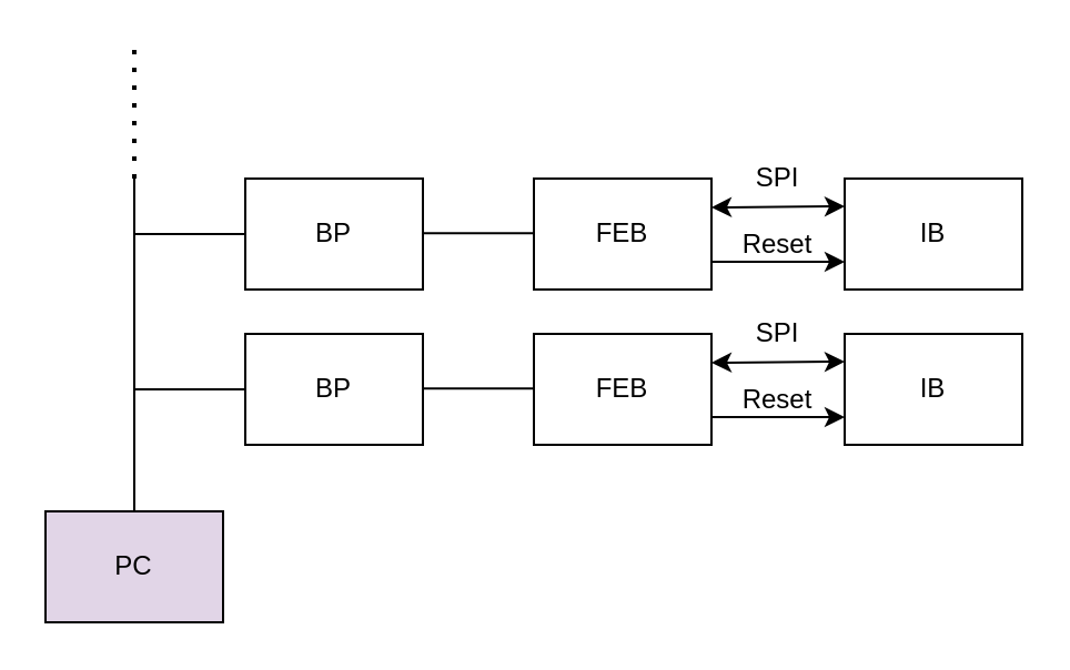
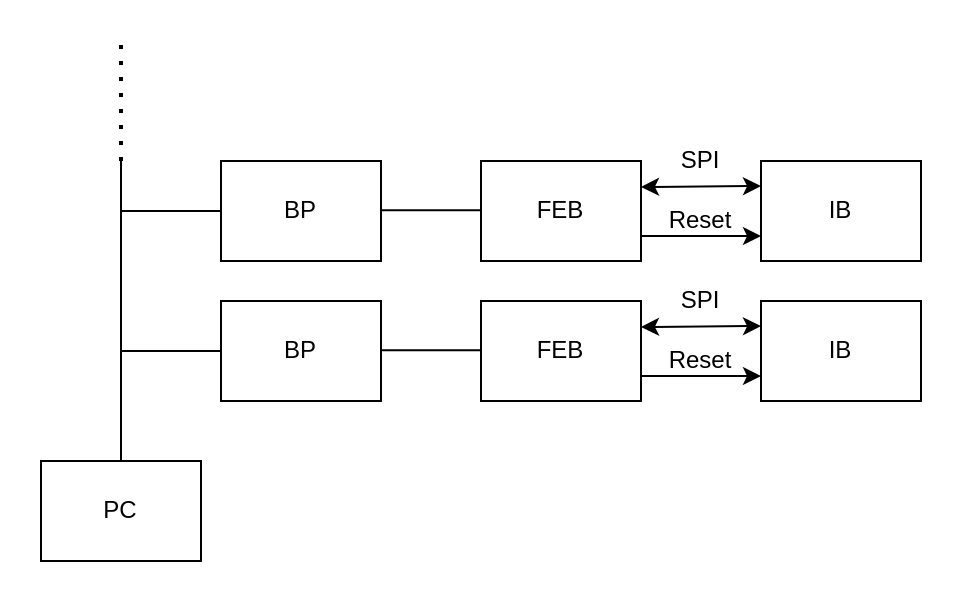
- <mxCell id="6" value="PC" style="rounded=0;whiteSpace=wrap;html=1;fillColor=#e1d5e7;" vertex="1" parent="1"><mxGeometry x="20" y="230" width="80" height="50" as="geometry" /></mxCell>
+ <mxCell id="6" value="PC" style="rounded=0;whiteSpace=wrap;html=1;" vertex="1" parent="1"><mxGeometry x="20" y="230" width="80" height="50" as="geometry" /></mxCell>
